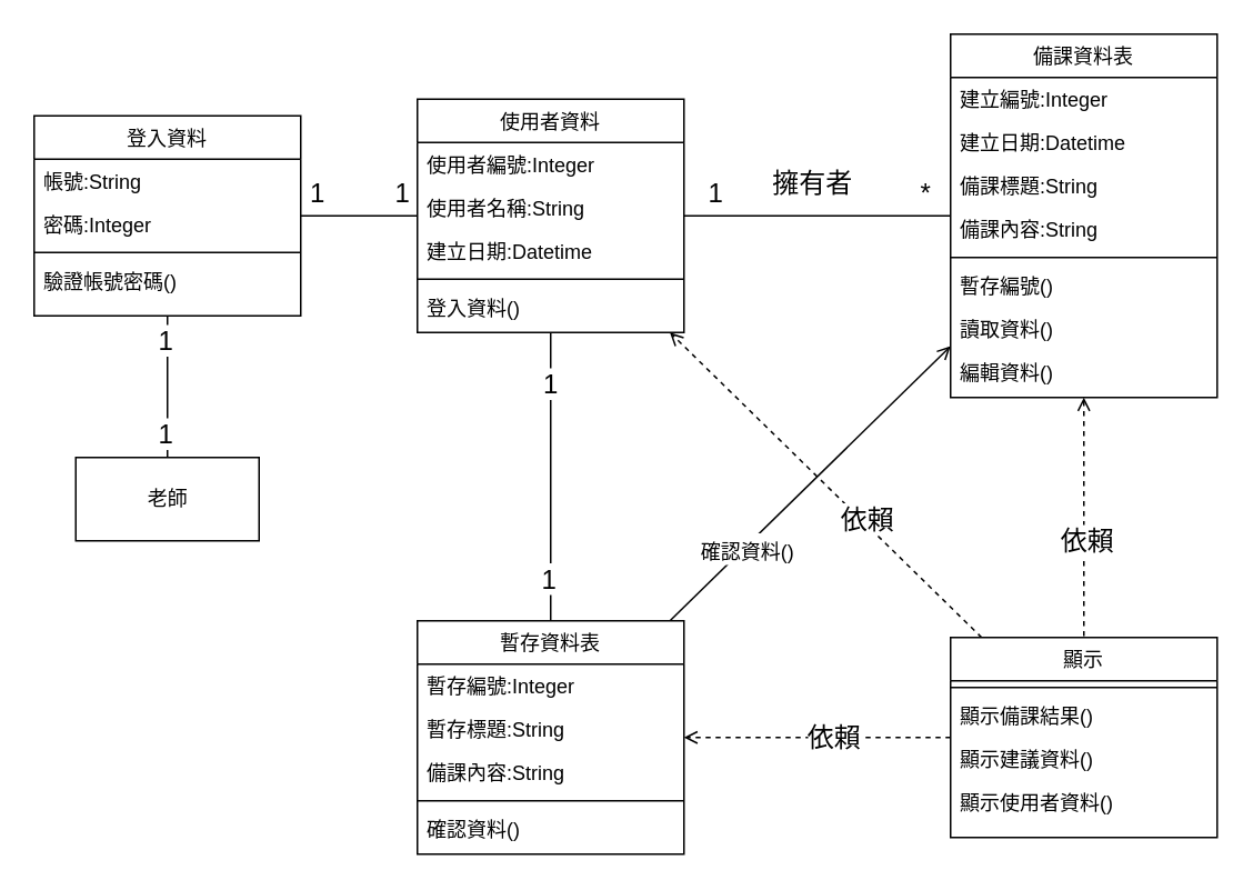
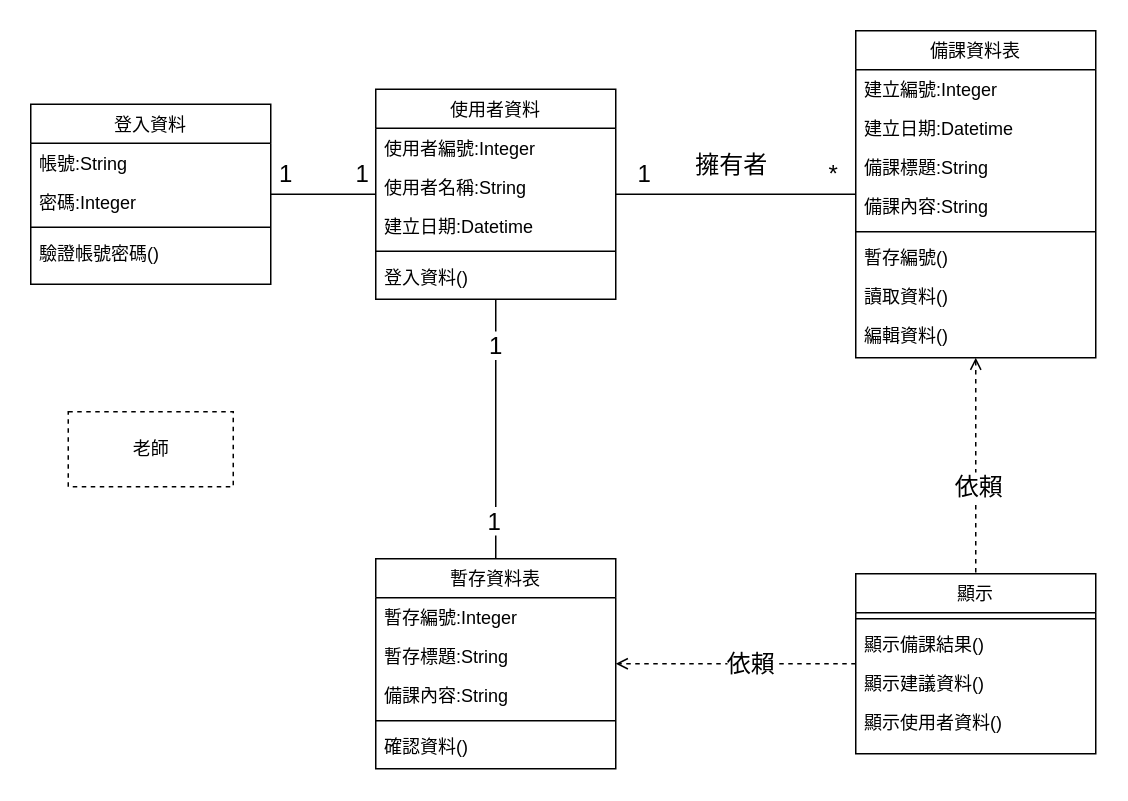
- <mxCell id="13" style="edgeStyle=none;html=1;entryX=0.5;entryY=1;entryDx=0;entryDy=0;fontSize=16;startArrow=none;startFill=0;endArrow=none;endFill=0;" parent="1" source="16" target="39" edge="1"><mxGeometry relative="1" as="geometry" /></mxCell>
- <mxCell id="14" value="1" style="edgeLabel;html=1;align=center;verticalAlign=middle;resizable=0;points=[];fontSize=16;" parent="13" vertex="1" connectable="0"><mxGeometry x="-0.655" y="2" relative="1" as="geometry"><mxPoint as="offset" /></mxGeometry></mxCell>
- <mxCell id="15" value="1" style="edgeLabel;html=1;align=center;verticalAlign=middle;resizable=0;points=[];fontSize=16;" parent="13" vertex="1" connectable="0"><mxGeometry x="0.678" y="2" relative="1" as="geometry"><mxPoint as="offset" /></mxGeometry></mxCell>
- <mxCell id="47" style="edgeStyle=none;html=1;fontSize=16;startArrow=none;startFill=0;endArrow=open;endFill=0;" parent="1" source="49" target="4" edge="1"><mxGeometry relative="1" as="geometry" /></mxCell>
- <mxCell id="48" value="&lt;span style=&quot;font-size: 12px; text-align: left; background-color: rgb(255, 255, 255);&quot;&gt;確認資料()&lt;/span&gt;" style="edgeLabel;html=1;align=center;verticalAlign=middle;resizable=0;points=[];fontSize=16;" parent="47" vertex="1" connectable="0"><mxGeometry x="-0.465" y="-1" relative="1" as="geometry"><mxPoint as="offset" /></mxGeometry></mxCell>
- <mxCell id="17" style="edgeStyle=none;html=1;fontSize=16;endArrow=open;endFill=0;startArrow=none;startFill=0;dashed=1;" parent="1" source="21" target="30" edge="1"><mxGeometry relative="1" as="geometry" /></mxCell>
- <mxCell id="18" value="依賴" style="edgeLabel;html=1;align=center;verticalAlign=middle;resizable=0;points=[];fontSize=16;" parent="17" vertex="1" connectable="0"><mxGeometry x="-0.232" y="-3" relative="1" as="geometry"><mxPoint y="1" as="offset" /></mxGeometry></mxCell>
- <mxCell id="16" value="老師" style="html=1;" parent="1" vertex="1"><mxGeometry x="45" y="274" width="110" height="50" as="geometry" /></mxCell>
+ <mxCell id="16" value="老師" style="html=1;dashed=1;" parent="1" vertex="1"><mxGeometry x="45" y="274" width="110" height="50" as="geometry" /></mxCell>
